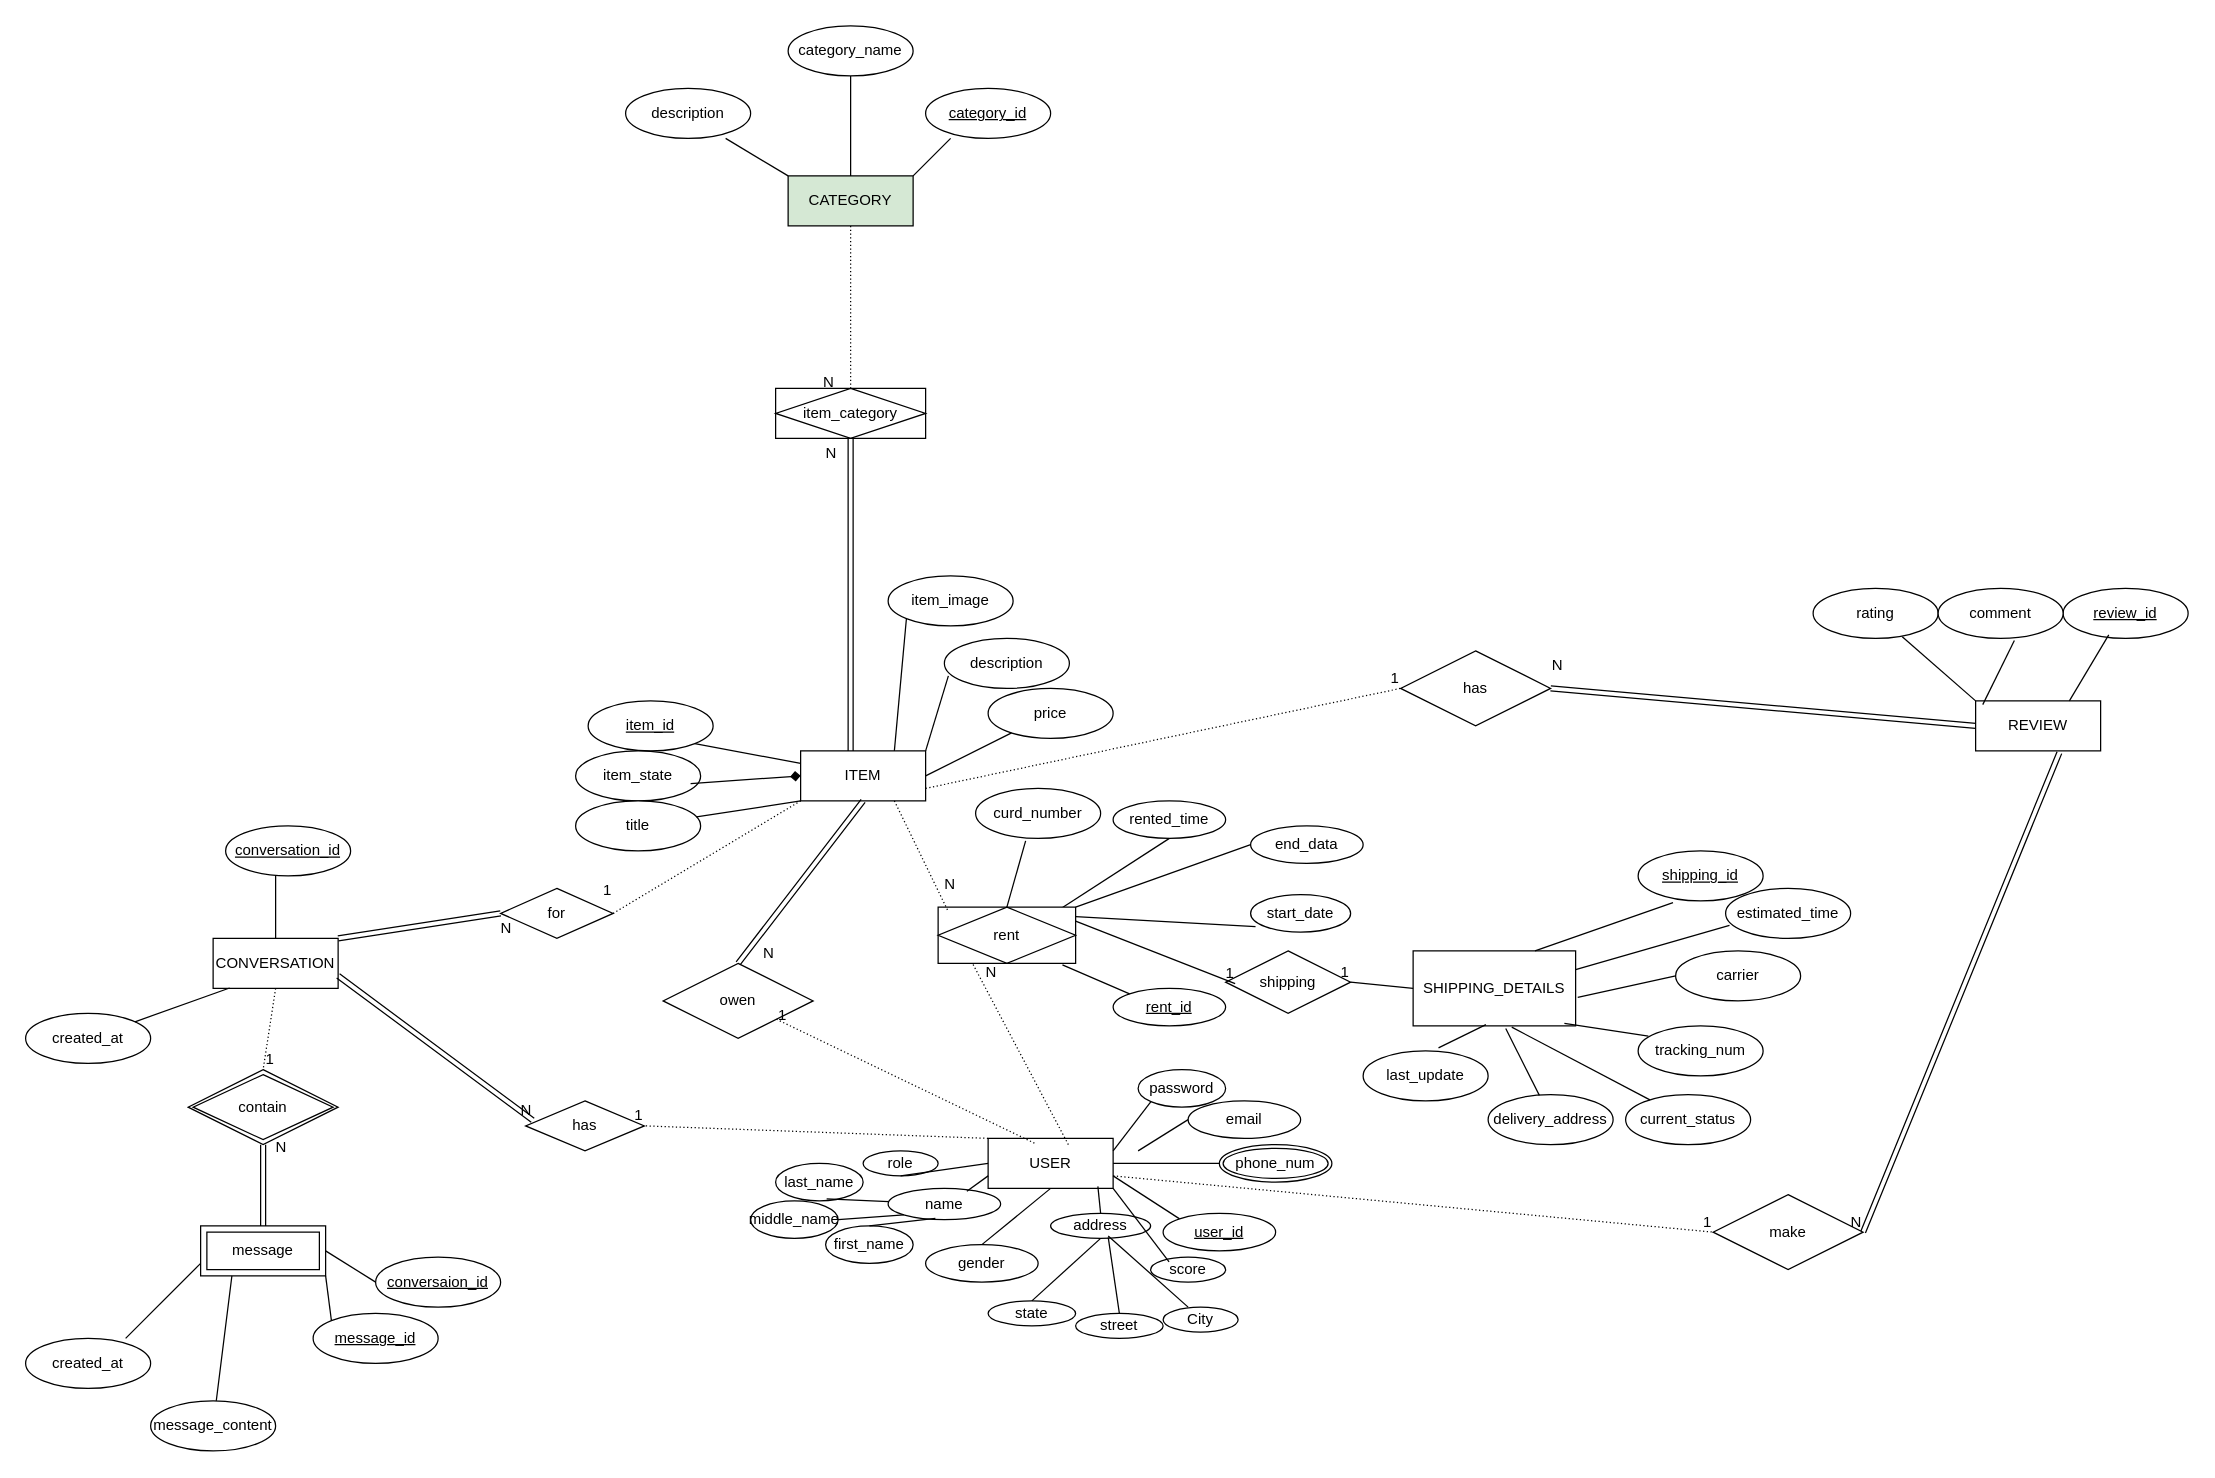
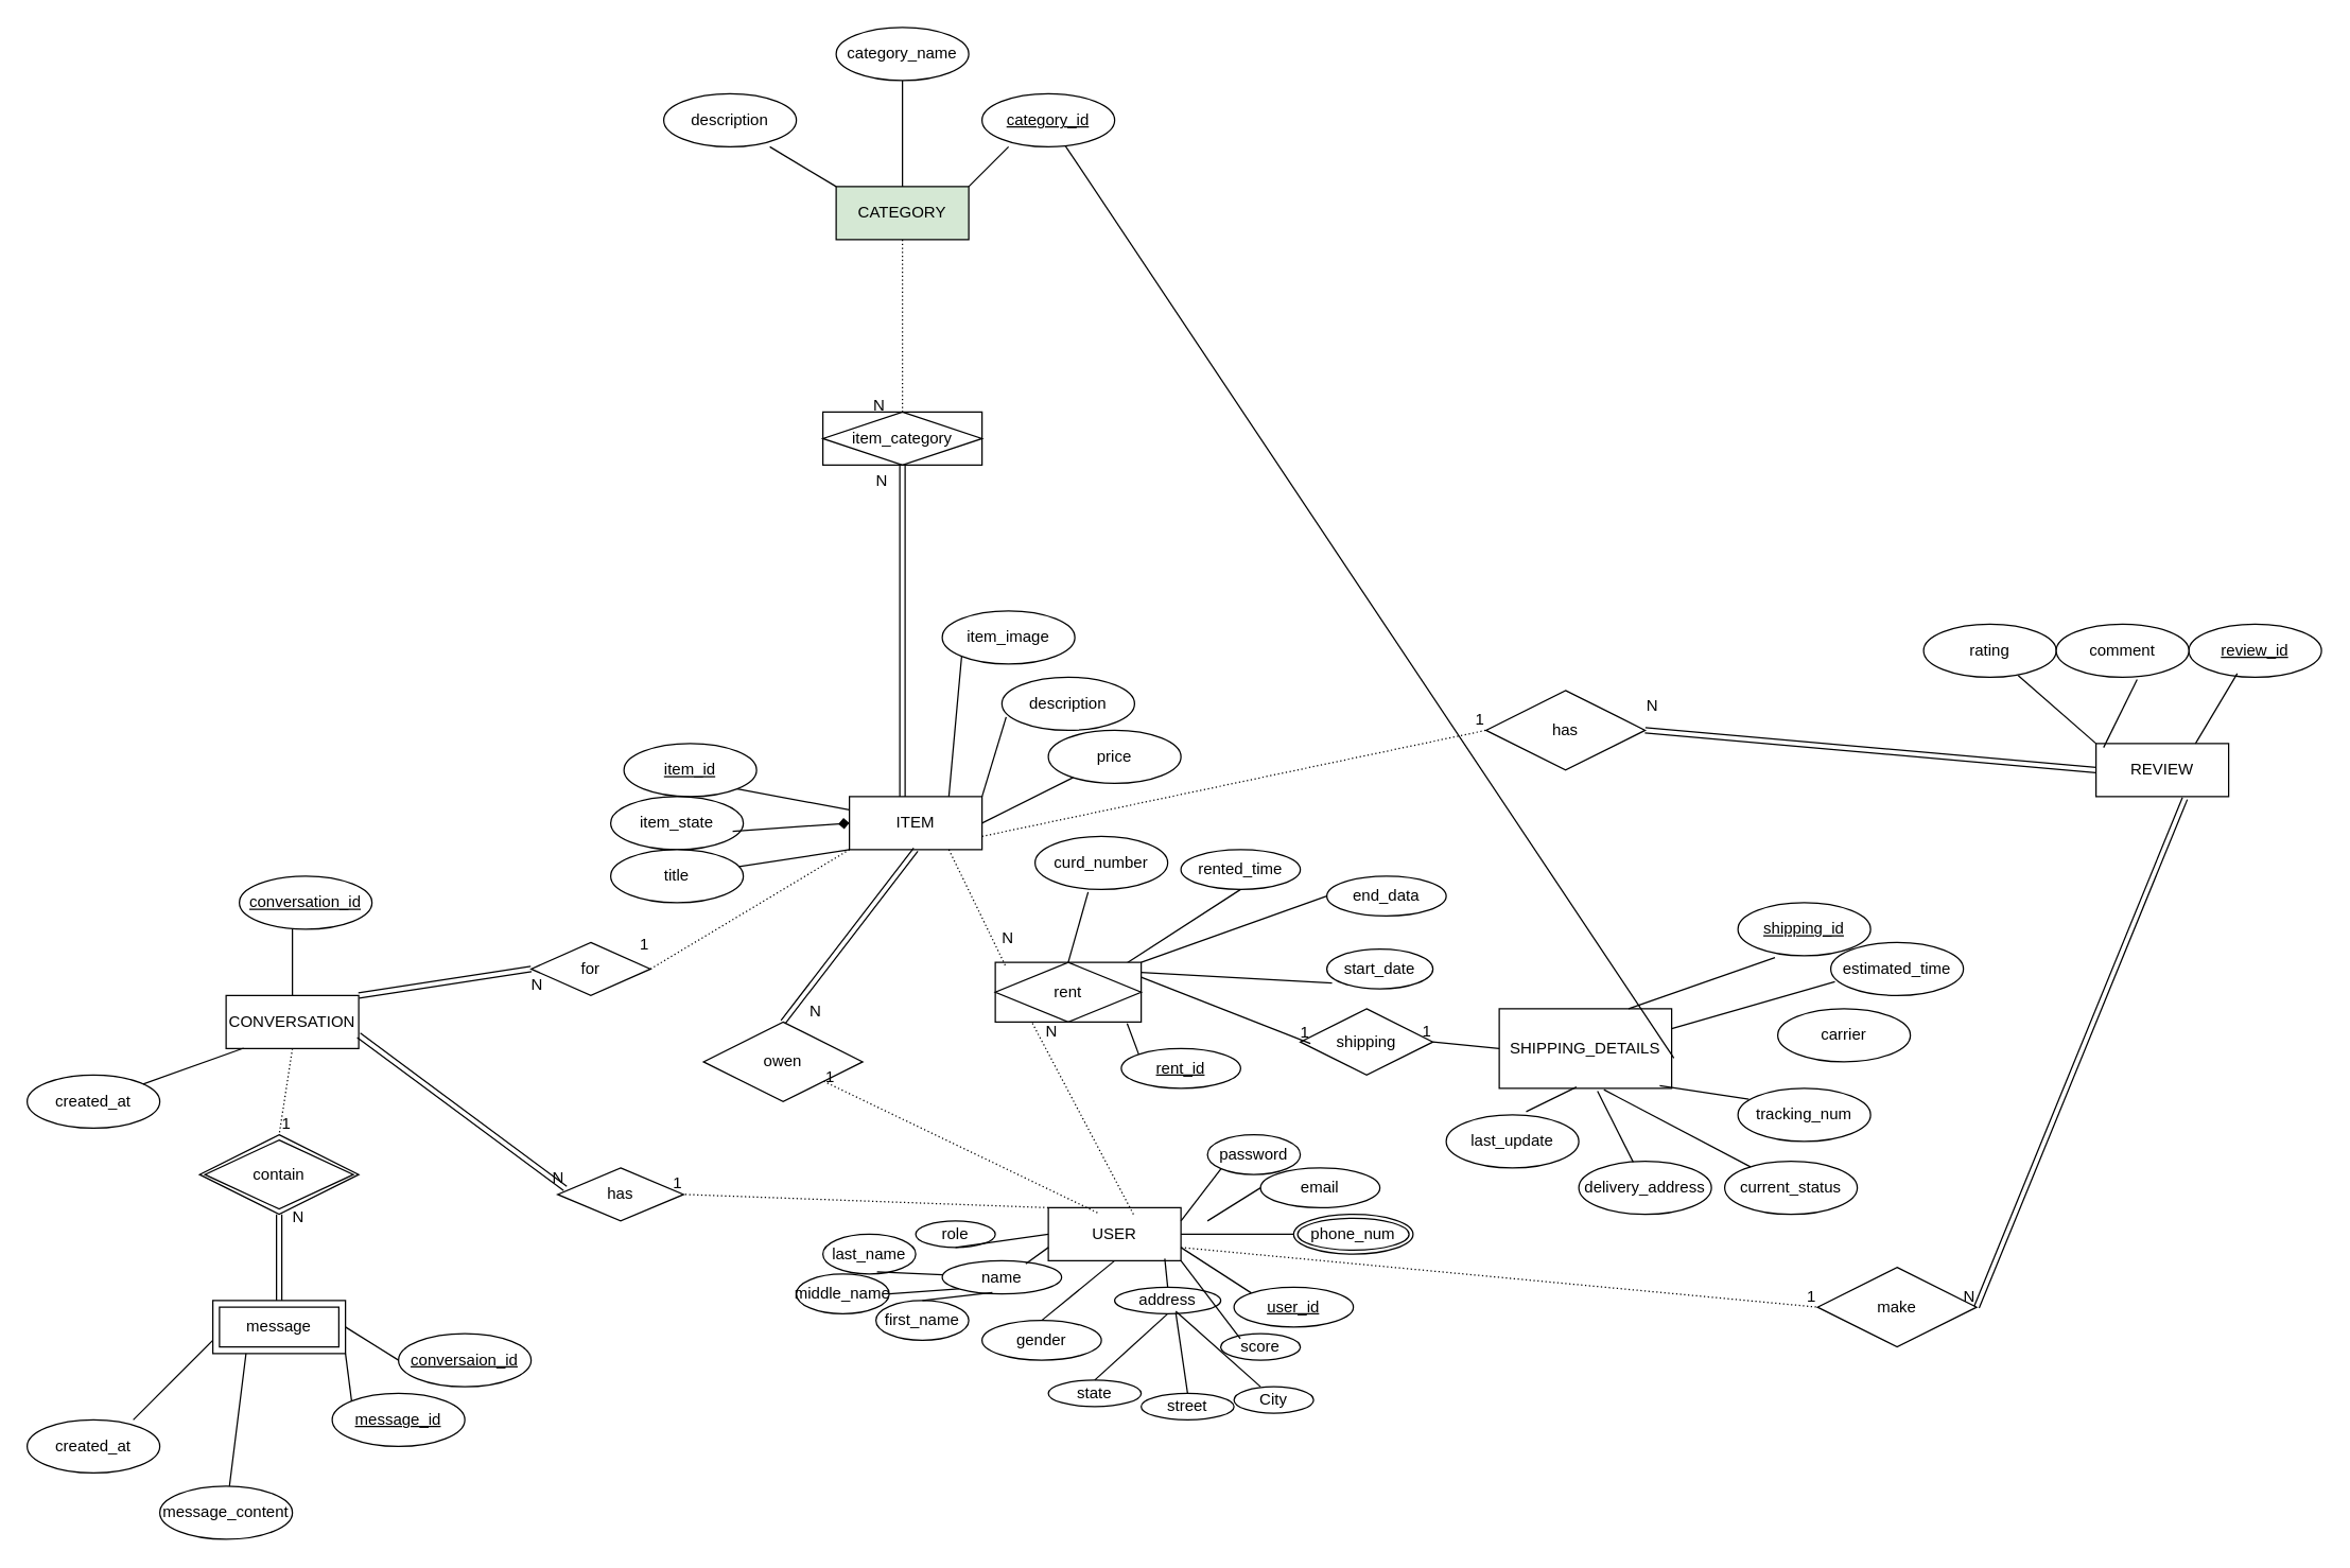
- <mxCell id="114" value="" style="endArrow=none;html=1;rounded=0;entryX=0;entryY=0.5;entryDx=0;entryDy=0;exitX=1.013;exitY=0.621;exitDx=0;exitDy=0;exitPerimeter=0;" parent="1" source="6" target="109" edge="1"><mxGeometry relative="1" as="geometry"><mxPoint x="1350" y="840" as="sourcePoint" /><mxPoint x="1540" y="750" as="targetPoint" /></mxGeometry></mxCell>
+ <mxCell id="114" value="" style="endArrow=none;html=1;rounded=0;exitX=1.013;exitY=0.621;exitDx=0;exitDy=0;exitPerimeter=0;" parent="1" source="6" target="93" edge="1"><mxGeometry relative="1" as="geometry"><mxPoint x="1350" y="840" as="sourcePoint" /><mxPoint x="1540" y="750" as="targetPoint" /></mxGeometry></mxCell>
- <mxCell id="54" value="rent_id" style="ellipse;whiteSpace=wrap;html=1;align=center;fontStyle=4;" parent="1" vertex="1"><mxGeometry x="890" y="790" width="90" height="30" as="geometry" /></mxCell>
+ <mxCell id="54" value="rent_id" style="ellipse;whiteSpace=wrap;html=1;align=center;fontStyle=4;" parent="1" vertex="1"><mxGeometry x="845" y="790" width="90" height="30" as="geometry" /></mxCell>
